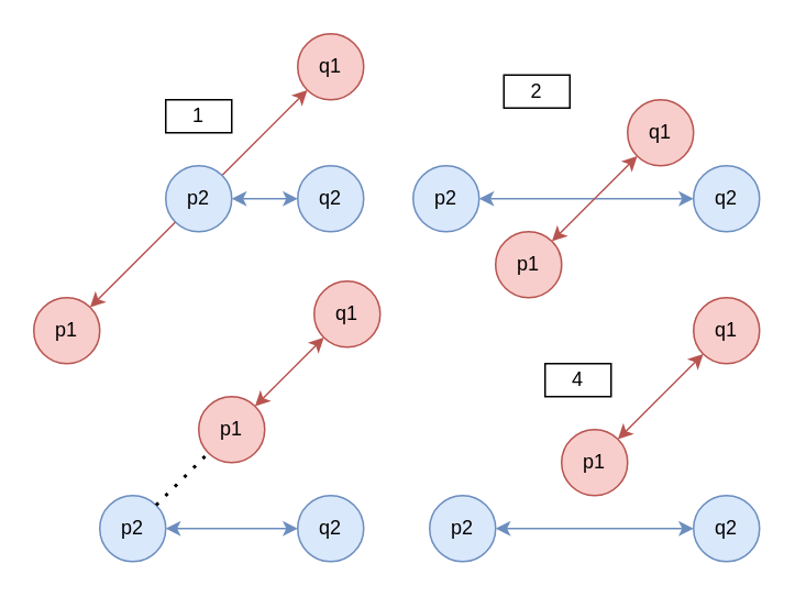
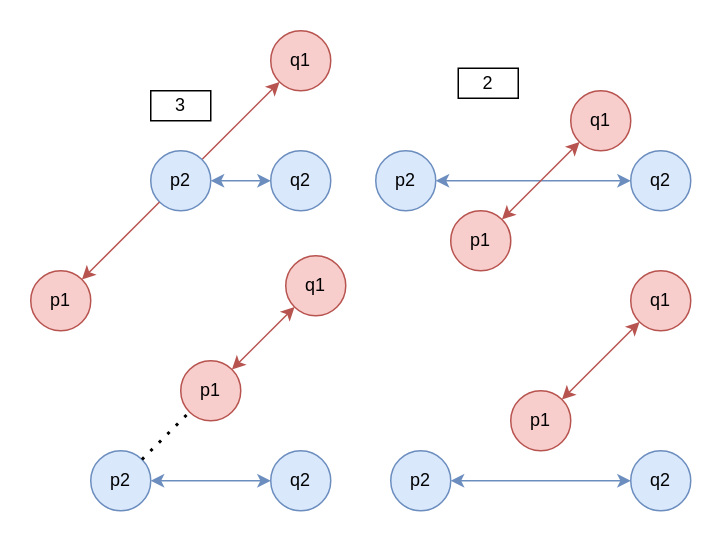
- <mxCell id="28" value="1" style="text;html=1;align=center;verticalAlign=middle;whiteSpace=wrap;rounded=0;strokeColor=#000000;" vertex="1" parent="1"><mxGeometry x="100" y="60" width="40" height="20" as="geometry" /></mxCell>
+ <mxCell id="28" value="3" style="text;html=1;align=center;verticalAlign=middle;whiteSpace=wrap;rounded=0;strokeColor=#000000;" vertex="1" parent="1"><mxGeometry x="100" y="60" width="40" height="20" as="geometry" /></mxCell>
- <mxCell id="30" value="4" style="text;html=1;align=center;verticalAlign=middle;whiteSpace=wrap;rounded=0;strokeColor=#000000;" vertex="1" parent="1"><mxGeometry x="330" y="220" width="40" height="20" as="geometry" /></mxCell>
